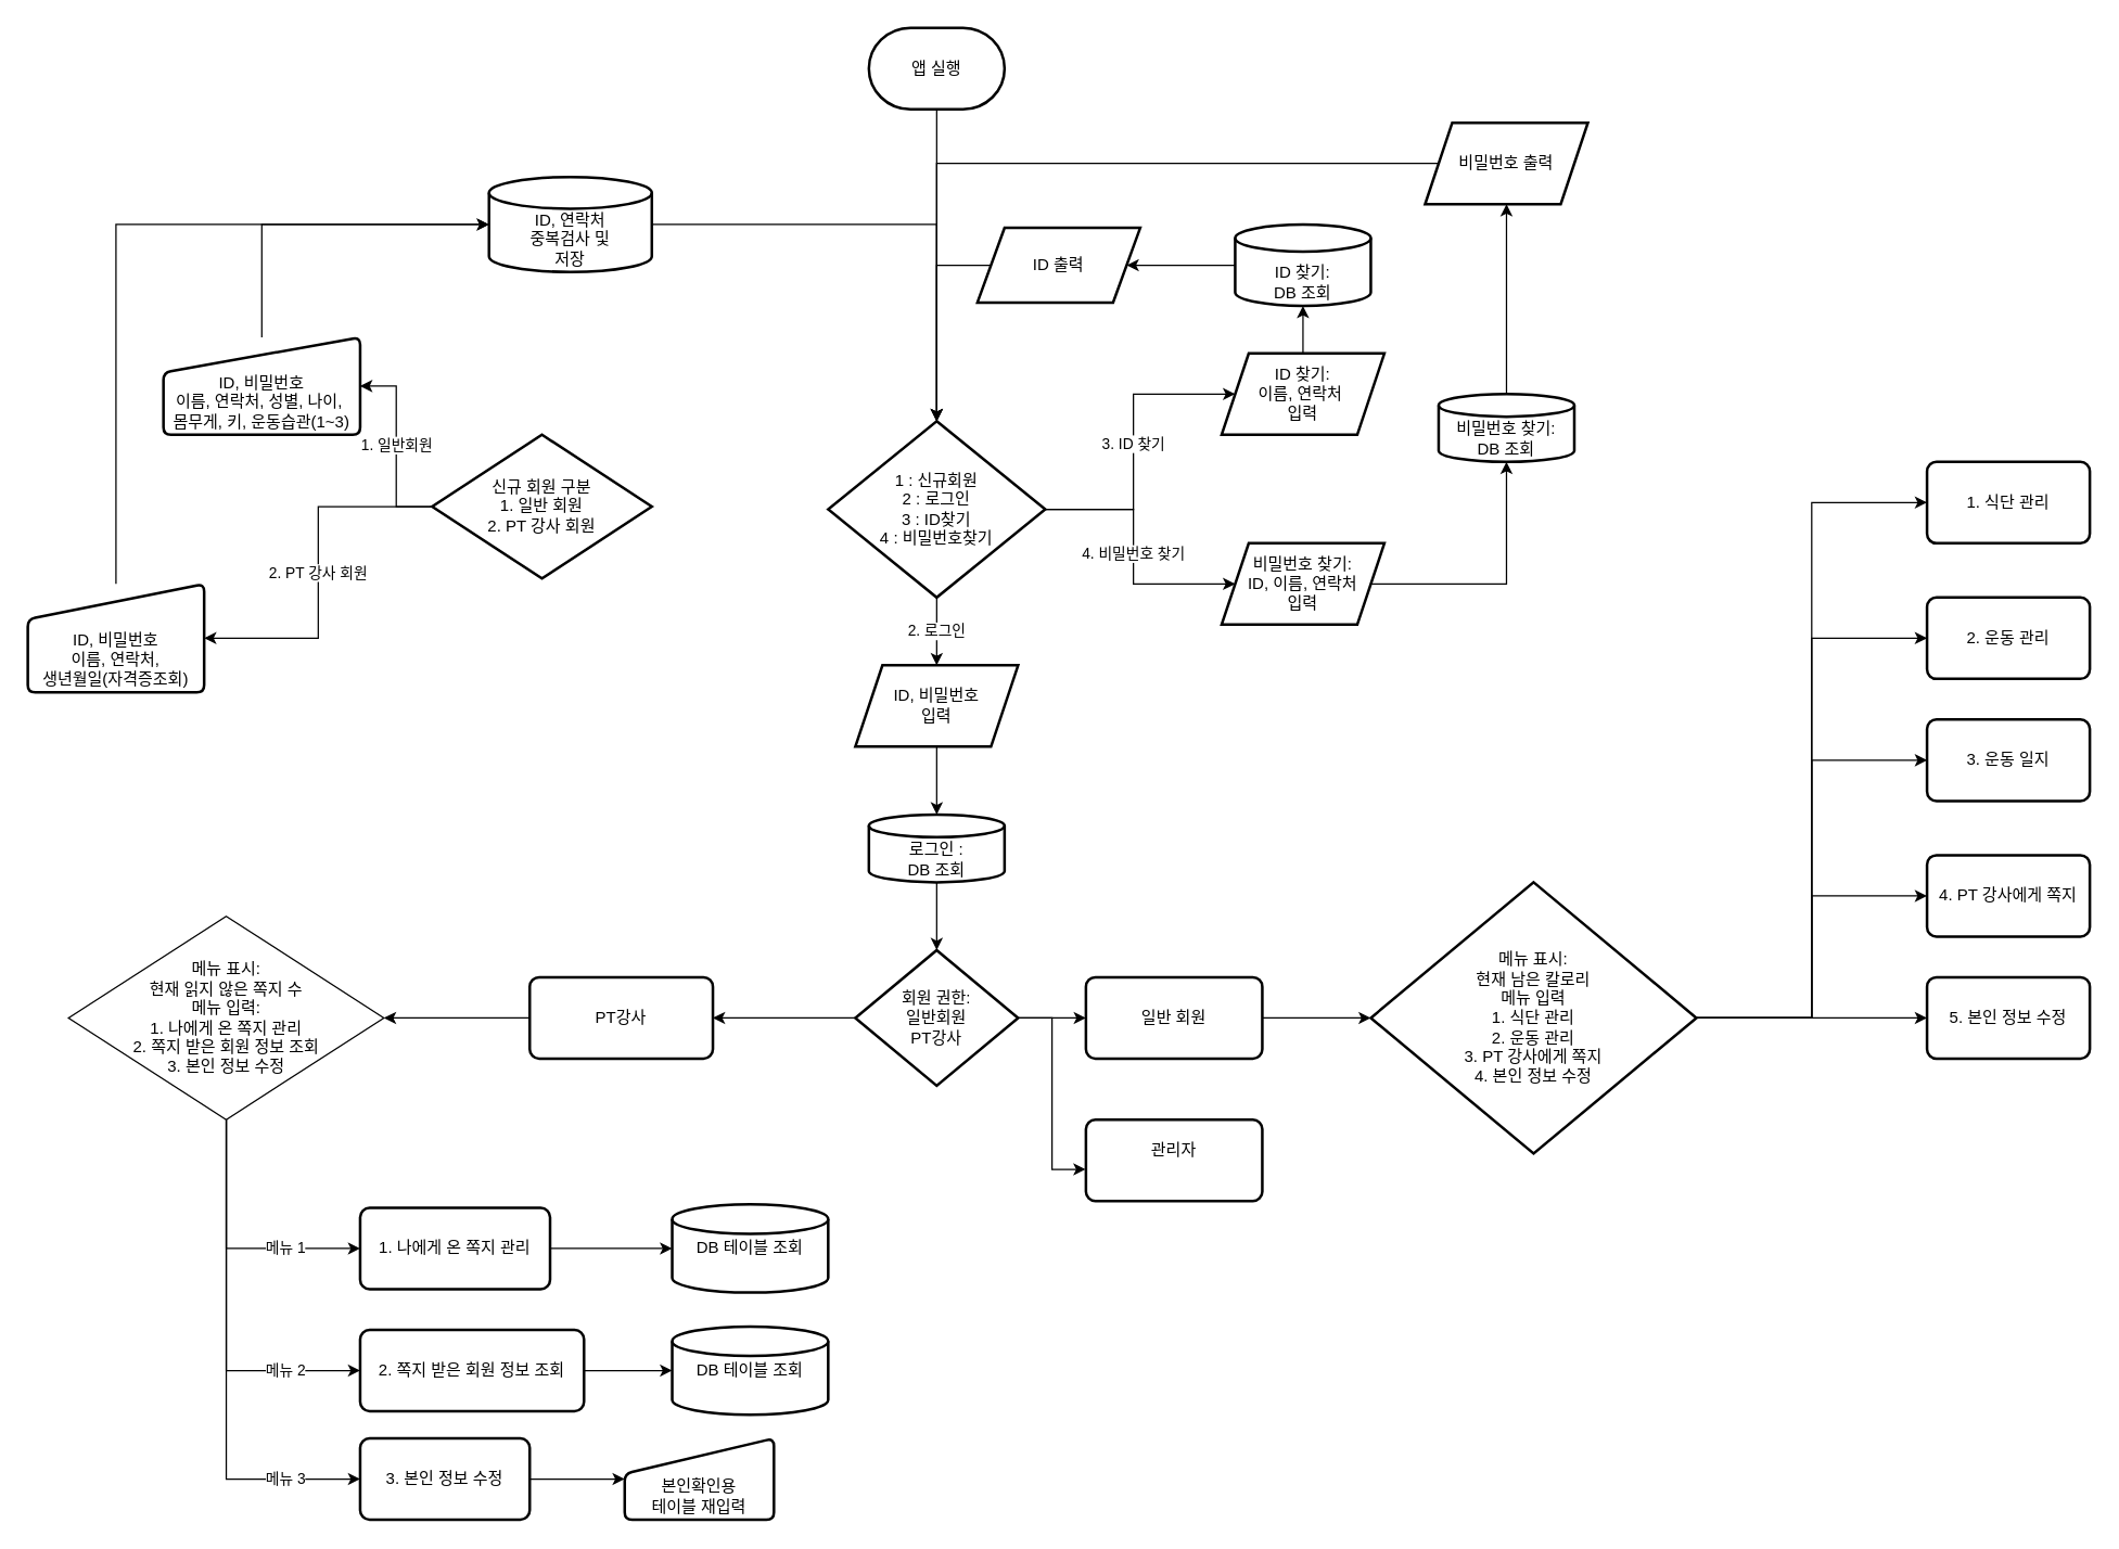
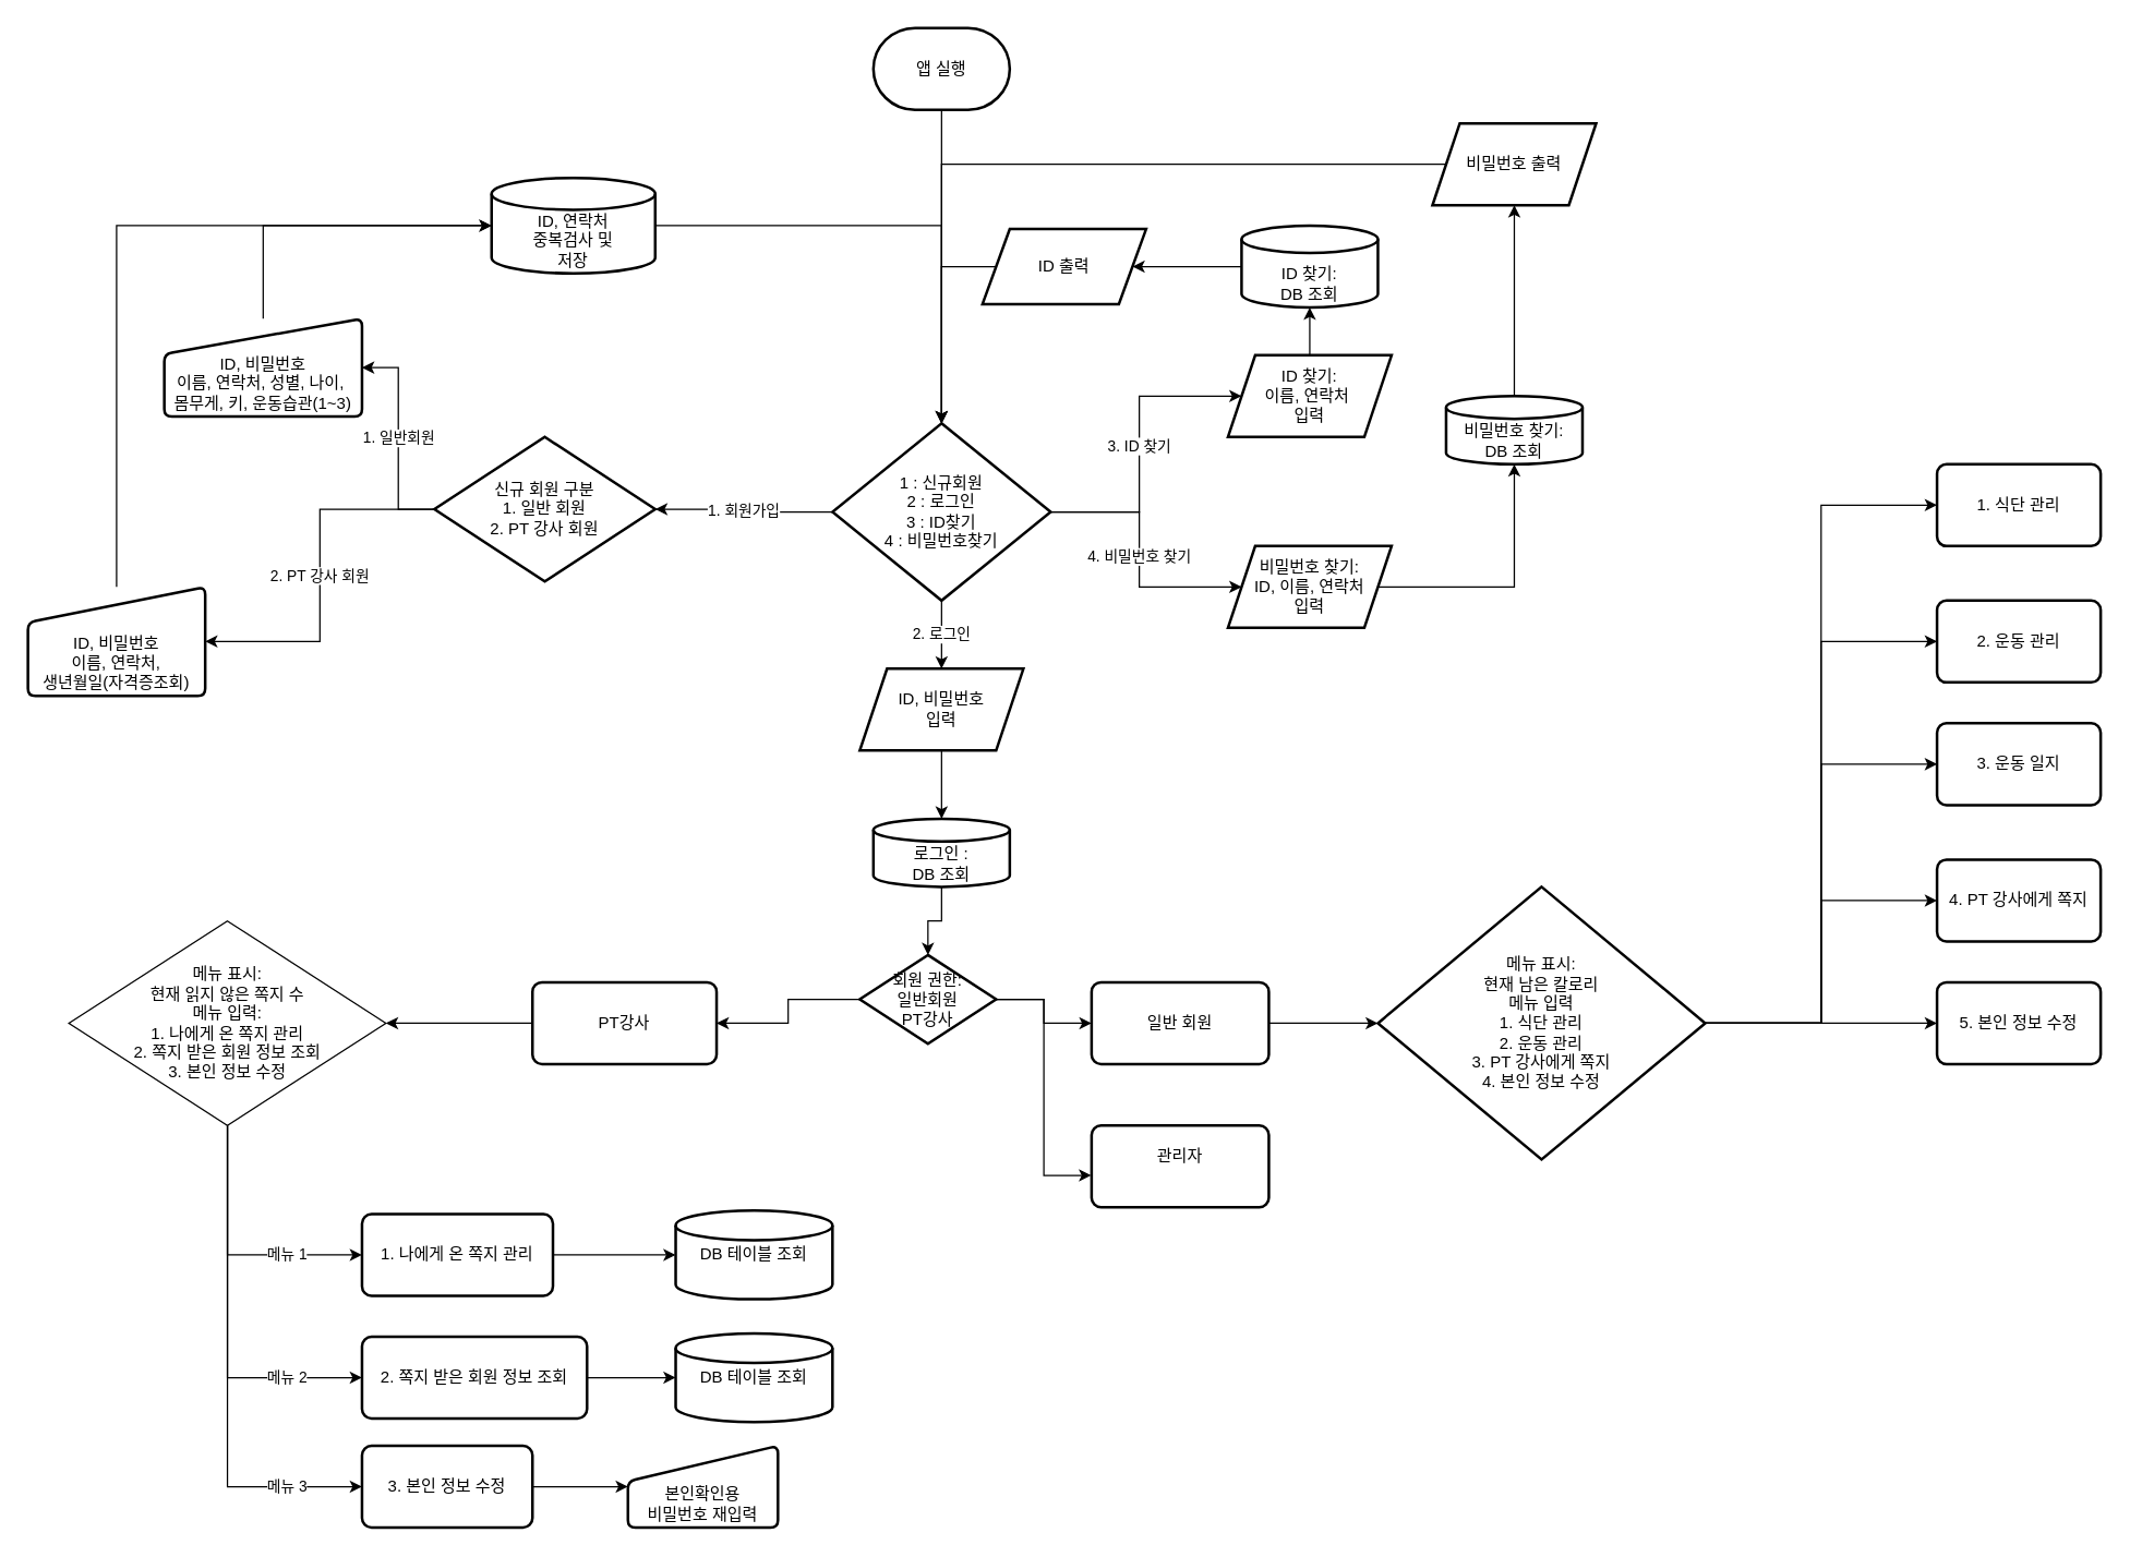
- <mxCell id="37" value="ID, 비밀번호&lt;div&gt;이름, 연락처,&amp;nbsp;&lt;span style=&quot;background-color: initial;&quot;&gt;성별, 나이,&amp;nbsp;&lt;/span&gt;&lt;/div&gt;&lt;div&gt;몸무게, 키,&amp;nbsp;&lt;span style=&quot;background-color: initial;&quot;&gt;운동습관(1~3)&lt;/span&gt;&lt;/div&gt;" style="html=1;strokeWidth=2;shape=manualInput;whiteSpace=wrap;rounded=1;size=26;arcSize=11;verticalAlign=bottom;" parent="1" vertex="1"><mxGeometry x="120" y="248.15" width="145" height="71.85" as="geometry" /></mxCell>
+ <mxCell id="37" value="ID, 비밀번호&lt;div&gt;이름, 연락처,&amp;nbsp;&lt;span style=&quot;background-color: initial;&quot;&gt;성별, 나이,&amp;nbsp;&lt;/span&gt;&lt;/div&gt;&lt;div&gt;몸무게, 키,&amp;nbsp;&lt;span style=&quot;background-color: initial;&quot;&gt;운동습관(1~3)&lt;/span&gt;&lt;/div&gt;" style="html=1;strokeWidth=2;shape=manualInput;whiteSpace=wrap;rounded=1;size=26;arcSize=11;verticalAlign=bottom;" parent="1" vertex="1"><mxGeometry x="120" y="233.15" width="145" height="71.85" as="geometry" /></mxCell>
+ <mxCell id="4" value="1. 회원가입" style="edgeStyle=orthogonalEdgeStyle;rounded=0;orthogonalLoop=1;jettySize=auto;html=1;" parent="1" source="8" target="11" edge="1"><mxGeometry relative="1" as="geometry" /></mxCell>
- <mxCell id="32" value="회원 권한:&lt;div&gt;일반회원&lt;/div&gt;&lt;div&gt;PT강사&lt;/div&gt;" style="strokeWidth=2;html=1;shape=mxgraph.flowchart.decision;whiteSpace=wrap;" parent="1" vertex="1"><mxGeometry x="630" y="700" width="120" height="100" as="geometry" /></mxCell>
+ <mxCell id="32" value="회원 권한:&lt;div&gt;일반회원&lt;/div&gt;&lt;div&gt;PT강사&lt;/div&gt;" style="strokeWidth=2;html=1;shape=mxgraph.flowchart.decision;whiteSpace=wrap;" parent="1" vertex="1"><mxGeometry x="630" y="700" width="100" height="65" as="geometry" /></mxCell>
- <mxCell id="64" value="본인확인용&lt;div&gt;테이블 재입력&lt;/div&gt;" style="html=1;strokeWidth=2;shape=manualInput;whiteSpace=wrap;rounded=1;size=26;arcSize=11;verticalAlign=bottom;" parent="1" vertex="1"><mxGeometry x="460" y="1060" width="110" height="60" as="geometry" /></mxCell>
+ <mxCell id="64" value="본인확인용&lt;div&gt;비밀번호 재입력&lt;/div&gt;" style="html=1;strokeWidth=2;shape=manualInput;whiteSpace=wrap;rounded=1;size=26;arcSize=11;verticalAlign=bottom;" parent="1" vertex="1"><mxGeometry x="460" y="1060" width="110" height="60" as="geometry" /></mxCell>
